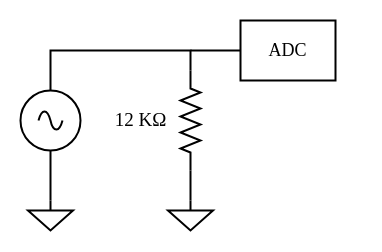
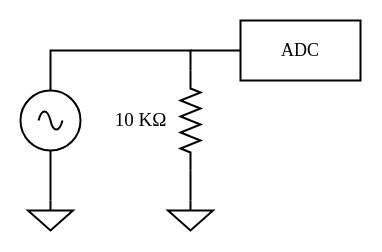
- <mxCell id="7" value="ADC" style="rounded=0;whiteSpace=wrap;html=1;fontSize=18;fontFamily=Times New Roman;strokeWidth=2;" vertex="1" parent="1"><mxGeometry x="240" y="20" width="95" height="60" as="geometry" /></mxCell>
+ <mxCell id="7" value="ADC" style="rounded=0;whiteSpace=wrap;html=1;fontSize=18;fontFamily=Times New Roman;strokeWidth=2;" vertex="1" parent="1"><mxGeometry x="240" y="20" width="120" height="60" as="geometry" /></mxCell>
- <mxCell id="3" value="12 KΩ" style="text;html=1;align=center;verticalAlign=middle;resizable=0;points=[];autosize=1;strokeColor=none;fillColor=none;fontFamily=Times New Roman;fontSize=19;fontStyle=0;strokeWidth=2;" vertex="1" parent="1"><mxGeometry x="100" y="100" width="80" height="40" as="geometry" /></mxCell>
+ <mxCell id="3" value="10 KΩ" style="text;html=1;align=center;verticalAlign=middle;resizable=0;points=[];autosize=1;strokeColor=none;fillColor=none;fontFamily=Times New Roman;fontSize=19;fontStyle=0;strokeWidth=2;" vertex="1" parent="1"><mxGeometry x="100" y="100" width="80" height="40" as="geometry" /></mxCell>
